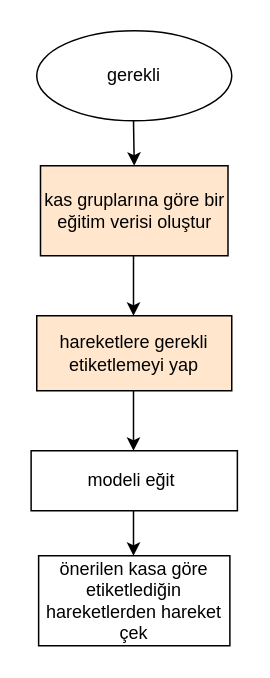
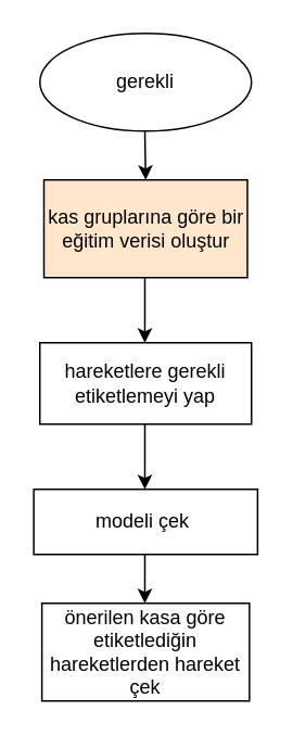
- <mxCell id="7" value="hareketlere gerekli etiketlemeyi yap" style="rounded=0;whiteSpace=wrap;html=1;fillColor=#ffe6cc;" vertex="1" parent="1"><mxGeometry x="24" y="210" width="130" height="50" as="geometry" /></mxCell>
+ <mxCell id="7" value="hareketlere gerekli etiketlemeyi yap" style="rounded=0;whiteSpace=wrap;html=1;" vertex="1" parent="1"><mxGeometry x="24" y="210" width="130" height="50" as="geometry" /></mxCell>
- <mxCell id="9" value="modeli eğit&amp;nbsp;" style="rounded=0;whiteSpace=wrap;html=1;" vertex="1" parent="1"><mxGeometry x="20.25" y="300" width="137.5" height="40" as="geometry" /></mxCell>
+ <mxCell id="9" value="modeli çek&amp;nbsp;" style="rounded=0;whiteSpace=wrap;html=1;" vertex="1" parent="1"><mxGeometry x="20.25" y="300" width="137.5" height="40" as="geometry" /></mxCell>
